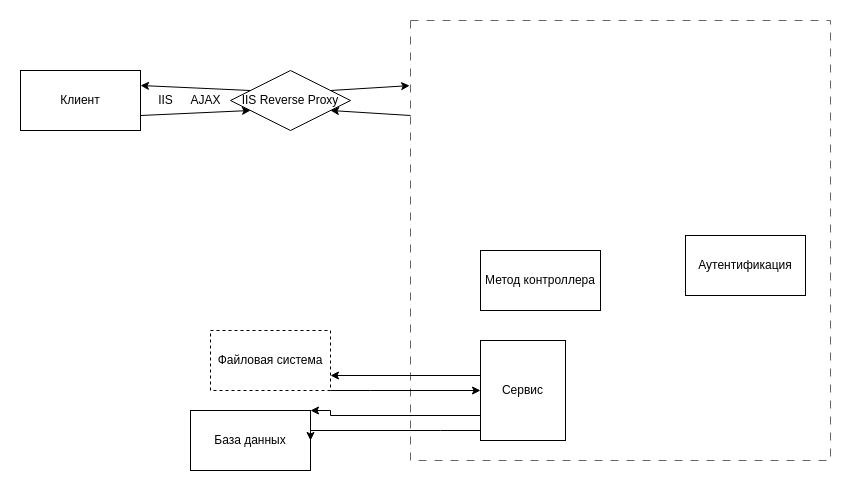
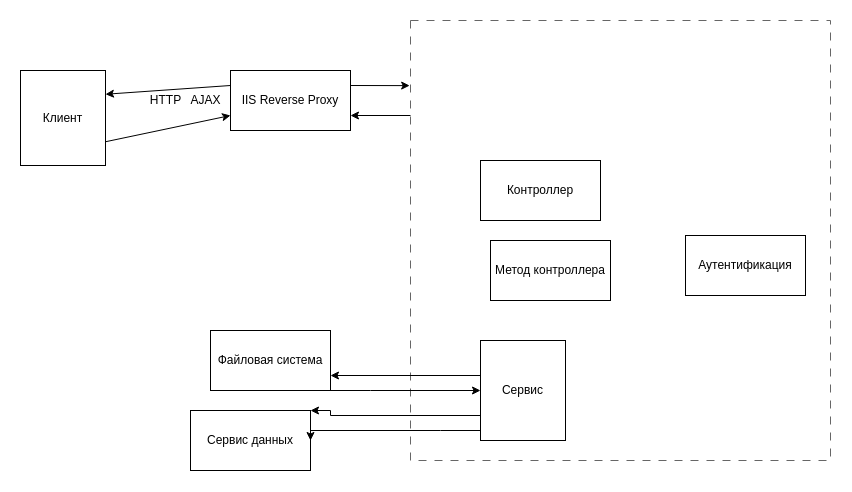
- <mxCell id="2" value="Клиент" style="rounded=0;whiteSpace=wrap;html=1;" vertex="1" parent="1"><mxGeometry x="20" y="70" width="120" height="60" as="geometry" /></mxCell>
+ <mxCell id="2" value="Клиент" style="rounded=0;whiteSpace=wrap;html=1;" vertex="1" parent="1"><mxGeometry x="20" y="70" width="85" height="95" as="geometry" /></mxCell>
- <mxCell id="7" value="IIS" style="text;html=1;align=center;verticalAlign=middle;resizable=0;points=[];autosize=1;strokeColor=none;fillColor=none;" vertex="1" parent="1"><mxGeometry x="140" y="85" width="50" height="30" as="geometry" /></mxCell>
+ <mxCell id="7" value="HTTP" style="text;html=1;align=center;verticalAlign=middle;resizable=0;points=[];autosize=1;strokeColor=none;fillColor=none;" vertex="1" parent="1"><mxGeometry x="140" y="85" width="50" height="30" as="geometry" /></mxCell>
- <mxCell id="3" value="IIS Reverse Proxy" style="rhombus;whiteSpace=wrap;html=1;" vertex="1" parent="1"><mxGeometry x="230" y="70" width="120" height="60" as="geometry" /></mxCell>
+ <mxCell id="3" value="IIS Reverse Proxy" style="rounded=0;whiteSpace=wrap;html=1;" vertex="1" parent="1"><mxGeometry x="230" y="70" width="120" height="60" as="geometry" /></mxCell>
+ <mxCell id="11" value="Контроллер" style="rounded=0;whiteSpace=wrap;html=1;" vertex="1" parent="1"><mxGeometry x="480" y="160" width="120" height="60" as="geometry" /></mxCell>
- <mxCell id="12" value="Метод контроллера" style="rounded=0;whiteSpace=wrap;html=1;" vertex="1" parent="1"><mxGeometry x="480" y="250" width="120" height="60" as="geometry" /></mxCell>
+ <mxCell id="12" value="Метод контроллера" style="rounded=0;whiteSpace=wrap;html=1;" vertex="1" parent="1"><mxGeometry x="490" y="240" width="120" height="60" as="geometry" /></mxCell>
- <mxCell id="16" value="Файловая система" style="rounded=0;whiteSpace=wrap;html=1;dashed=1;" vertex="1" parent="1"><mxGeometry x="210" y="330" width="120" height="60" as="geometry" /></mxCell>
+ <mxCell id="16" value="Файловая система" style="rounded=0;whiteSpace=wrap;html=1;" vertex="1" parent="1"><mxGeometry x="210" y="330" width="120" height="60" as="geometry" /></mxCell>
- <mxCell id="14" value="База данных" style="rounded=0;whiteSpace=wrap;html=1;" vertex="1" parent="1"><mxGeometry x="190" y="410" width="120" height="60" as="geometry" /></mxCell>
+ <mxCell id="14" value="Сервис данных" style="rounded=0;whiteSpace=wrap;html=1;" vertex="1" parent="1"><mxGeometry x="190" y="410" width="120" height="60" as="geometry" /></mxCell>
